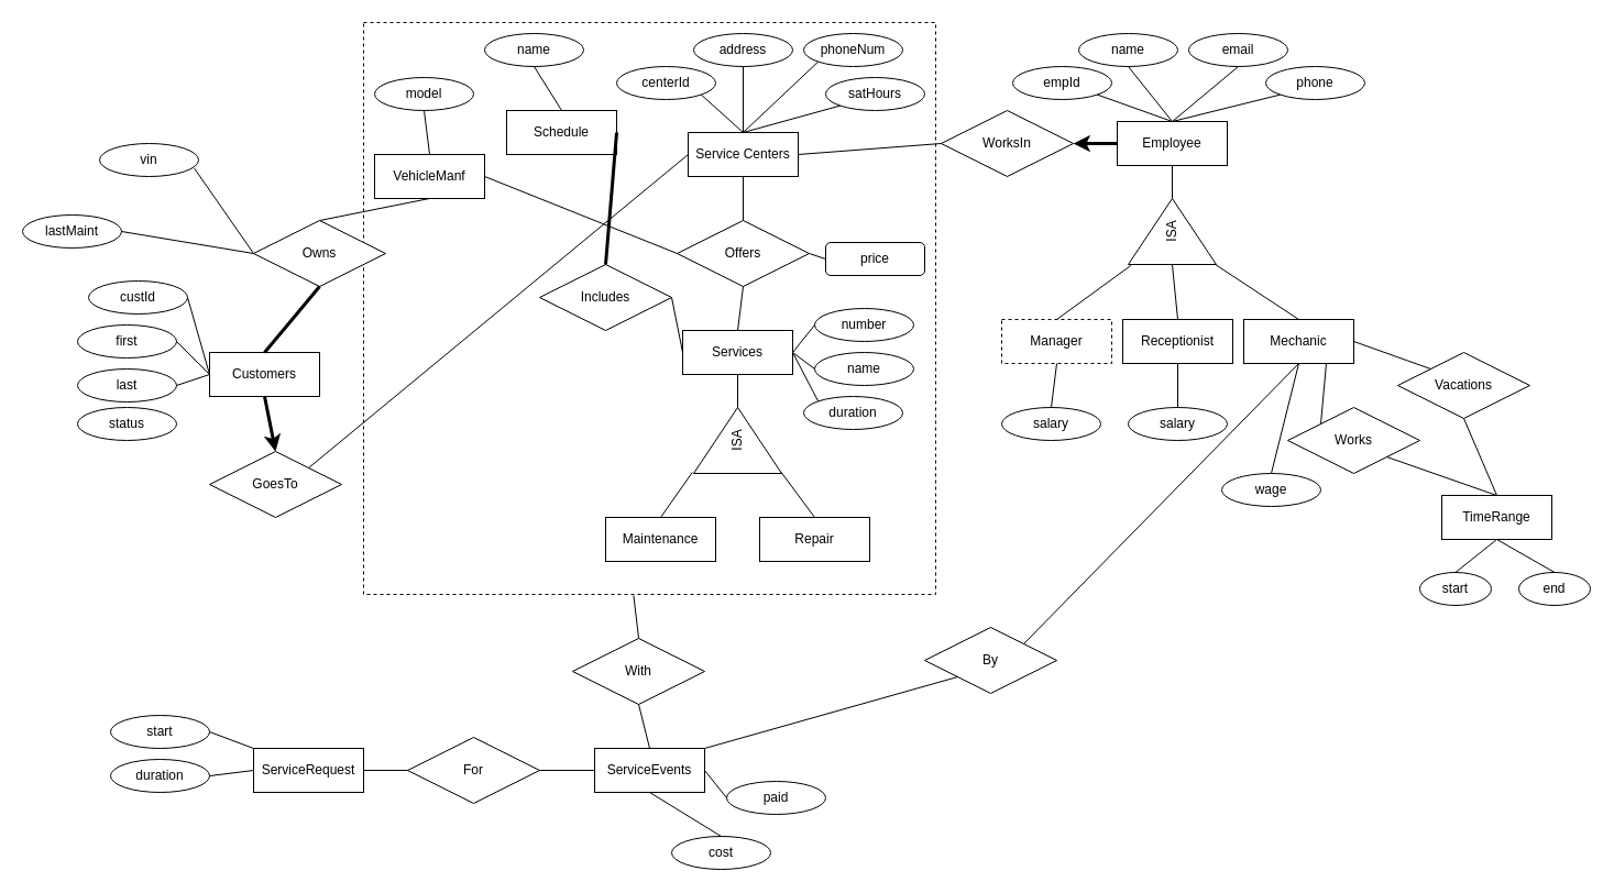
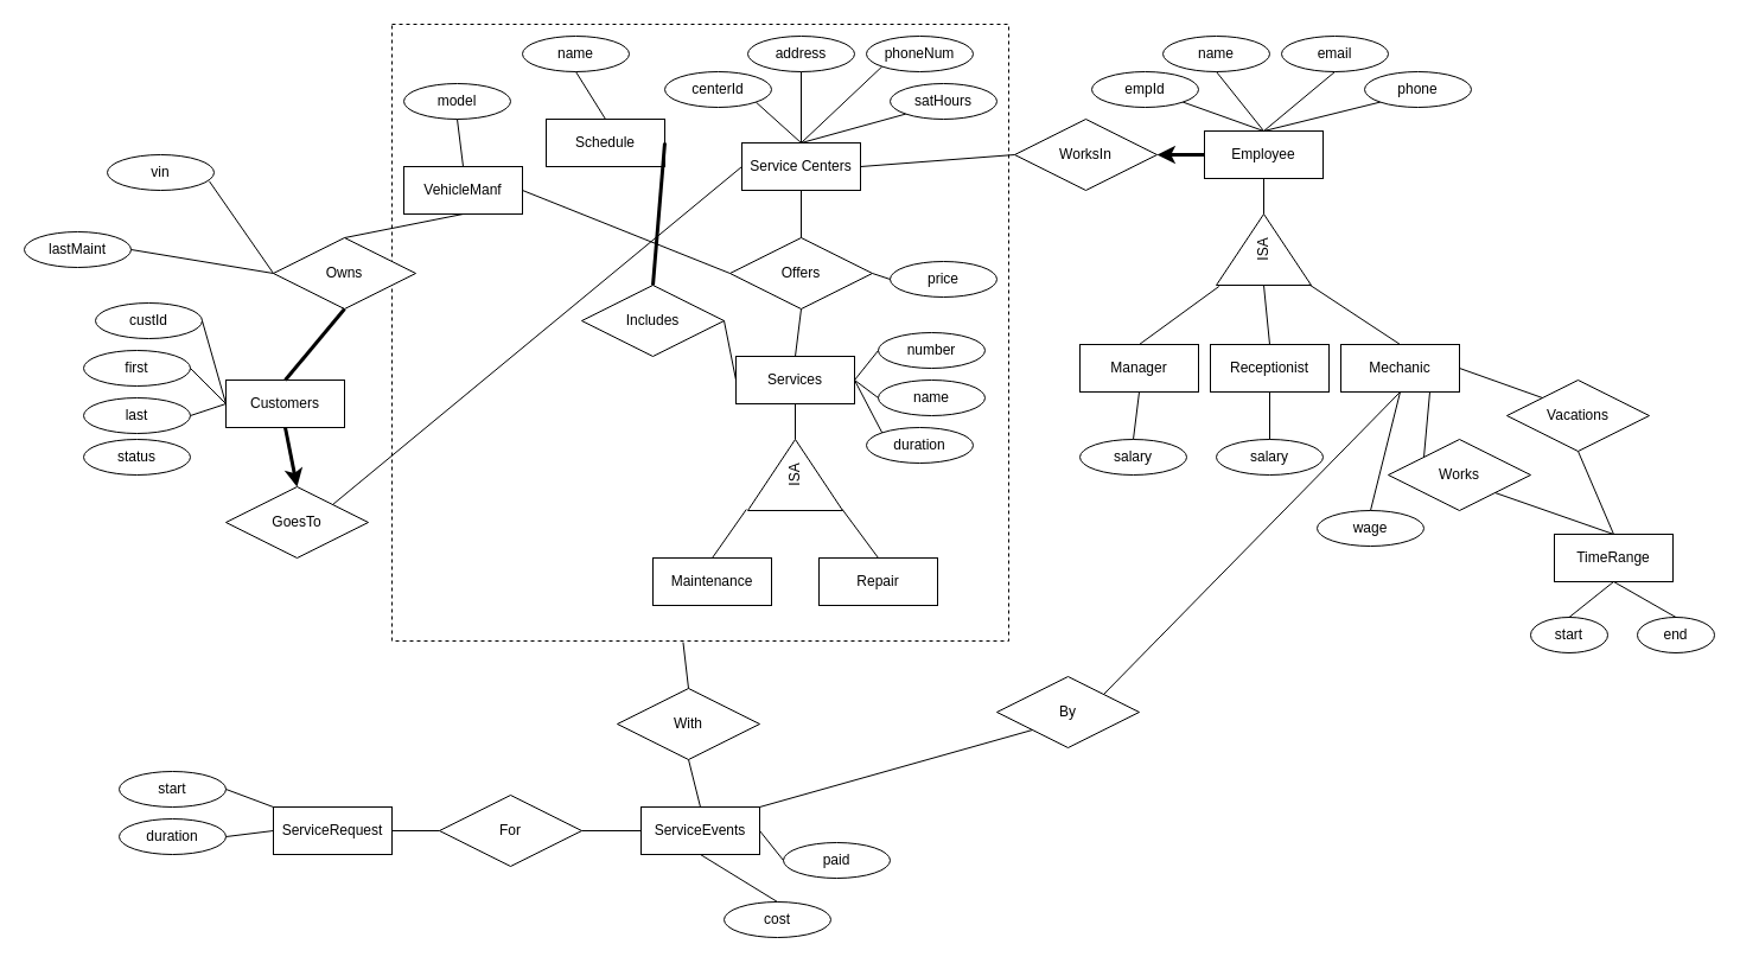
- <mxCell id="58" value="price" style="whiteSpace=wrap;html=1;align=center;rounded=1;" vertex="1" parent="1"><mxGeometry x="750" y="220" width="90" height="30" as="geometry" /></mxCell>
+ <mxCell id="58" value="price" style="ellipse;whiteSpace=wrap;html=1;align=center;" vertex="1" parent="1"><mxGeometry x="750" y="220" width="90" height="30" as="geometry" /></mxCell>
- <mxCell id="10" value="Manager" style="whiteSpace=wrap;html=1;align=center;dashed=1;" vertex="1" parent="1"><mxGeometry x="910" y="290" width="100" height="40" as="geometry" /></mxCell>
+ <mxCell id="10" value="Manager" style="whiteSpace=wrap;html=1;align=center;" vertex="1" parent="1"><mxGeometry x="910" y="290" width="100" height="40" as="geometry" /></mxCell>
